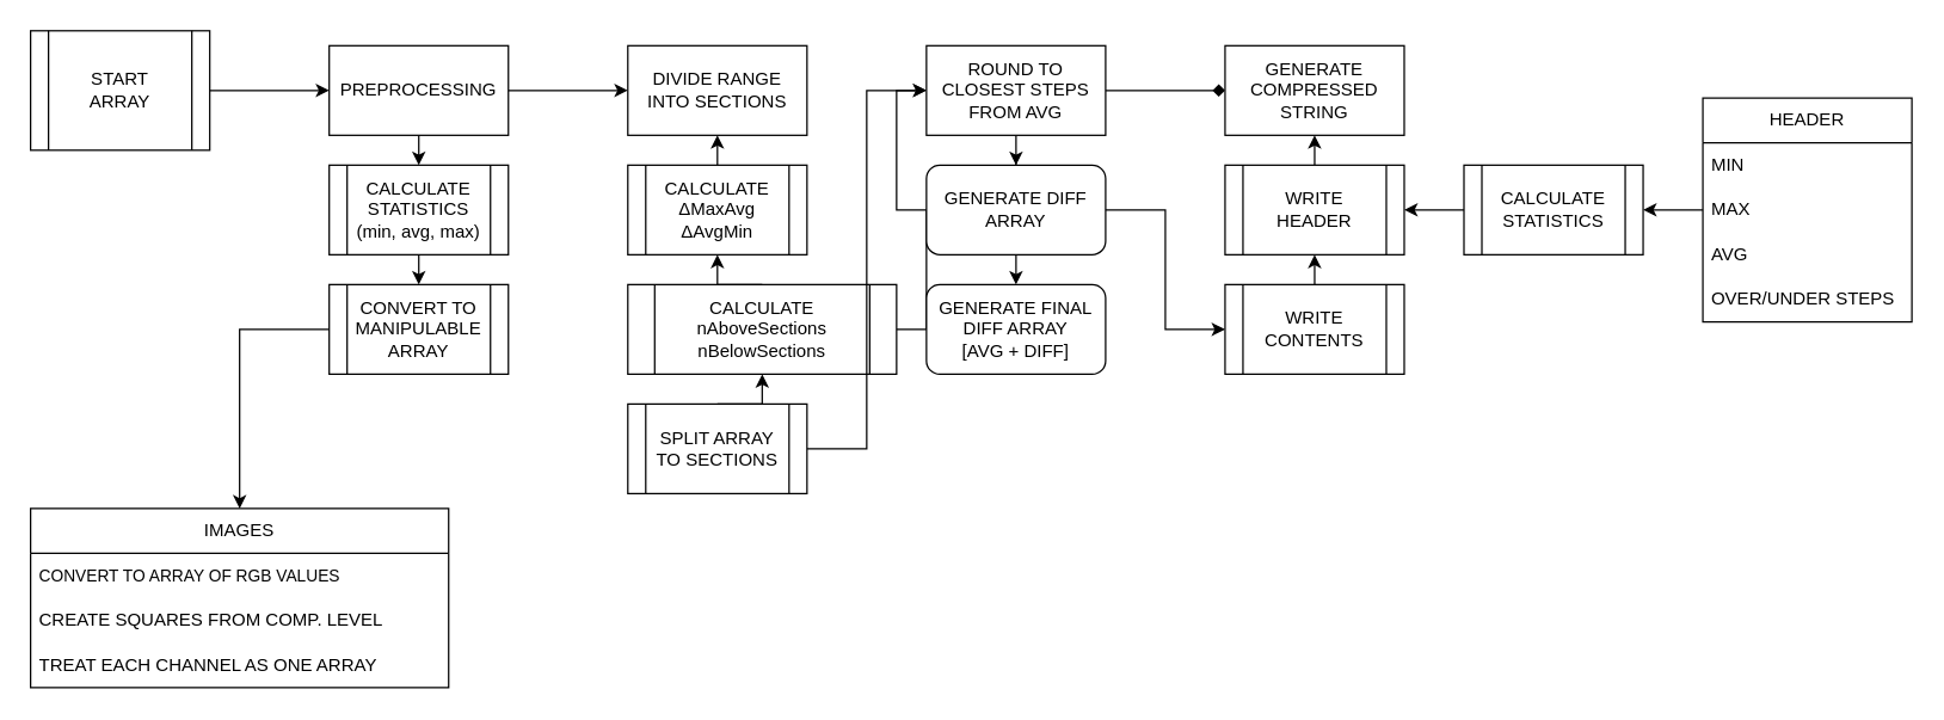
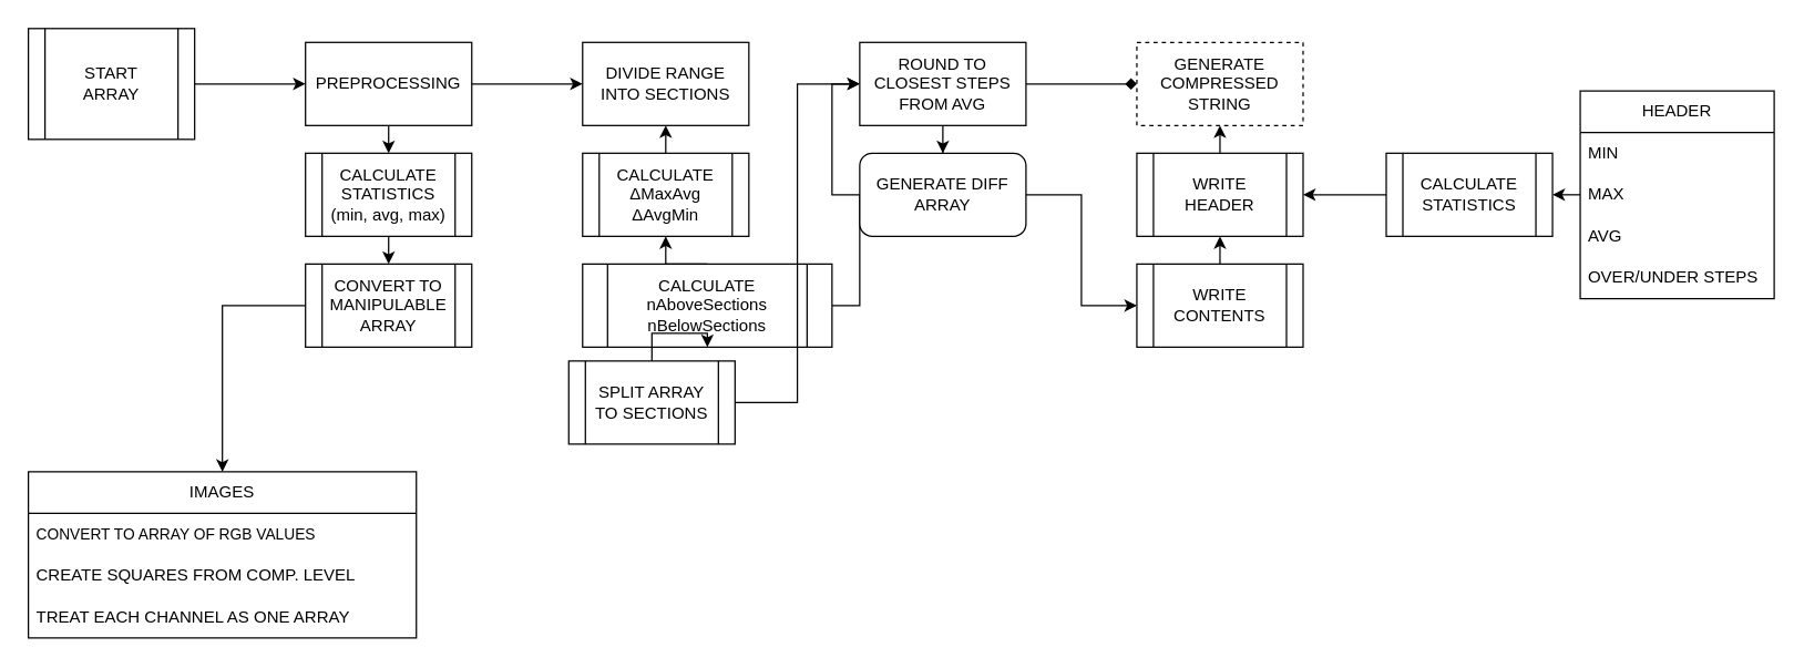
- <mxCell id="22" value="GENERATE COMPRESSED STRING" style="rounded=0;whiteSpace=wrap;html=1;" vertex="1" parent="1"><mxGeometry x="820" y="30" width="120" height="60" as="geometry" /></mxCell>
+ <mxCell id="22" value="GENERATE COMPRESSED STRING" style="rounded=0;whiteSpace=wrap;html=1;dashed=1;" vertex="1" parent="1"><mxGeometry x="820" y="30" width="120" height="60" as="geometry" /></mxCell>
- <mxCell id="28" value="CALCULATE STATISTICS" style="shape=process;whiteSpace=wrap;html=1;backgroundOutline=1;" vertex="1" parent="1"><mxGeometry x="980" y="110" width="120" height="60" as="geometry" /></mxCell>
+ <mxCell id="28" value="CALCULATE STATISTICS" style="shape=process;whiteSpace=wrap;html=1;backgroundOutline=1;" vertex="1" parent="1"><mxGeometry x="1000" y="110" width="120" height="60" as="geometry" /></mxCell>
- <mxCell id="19" style="edgeStyle=orthogonalEdgeStyle;rounded=0;orthogonalLoop=1;jettySize=auto;html=1;exitX=0.5;exitY=1;exitDx=0;exitDy=0;entryX=0.5;entryY=0;entryDx=0;entryDy=0;" edge="1" parent="1" source="21" target="35"><mxGeometry relative="1" as="geometry" /></mxCell>
- <mxCell id="35" value="GENERATE FINAL DIFF ARRAY &lt;br&gt;[AVG + DIFF]" style="rounded=1;whiteSpace=wrap;html=1;" vertex="1" parent="1"><mxGeometry x="620" y="190" width="120" height="60" as="geometry" /></mxCell>
- <mxCell id="15" value="SPLIT ARRAY&lt;br&gt;TO SECTIONS" style="shape=process;whiteSpace=wrap;html=1;backgroundOutline=1;" vertex="1" parent="1"><mxGeometry x="420" y="270" width="120" height="60" as="geometry" /></mxCell>
+ <mxCell id="15" value="SPLIT ARRAY&lt;br&gt;TO SECTIONS" style="shape=process;whiteSpace=wrap;html=1;backgroundOutline=1;" vertex="1" parent="1"><mxGeometry x="410" y="260" width="120" height="60" as="geometry" /></mxCell>
